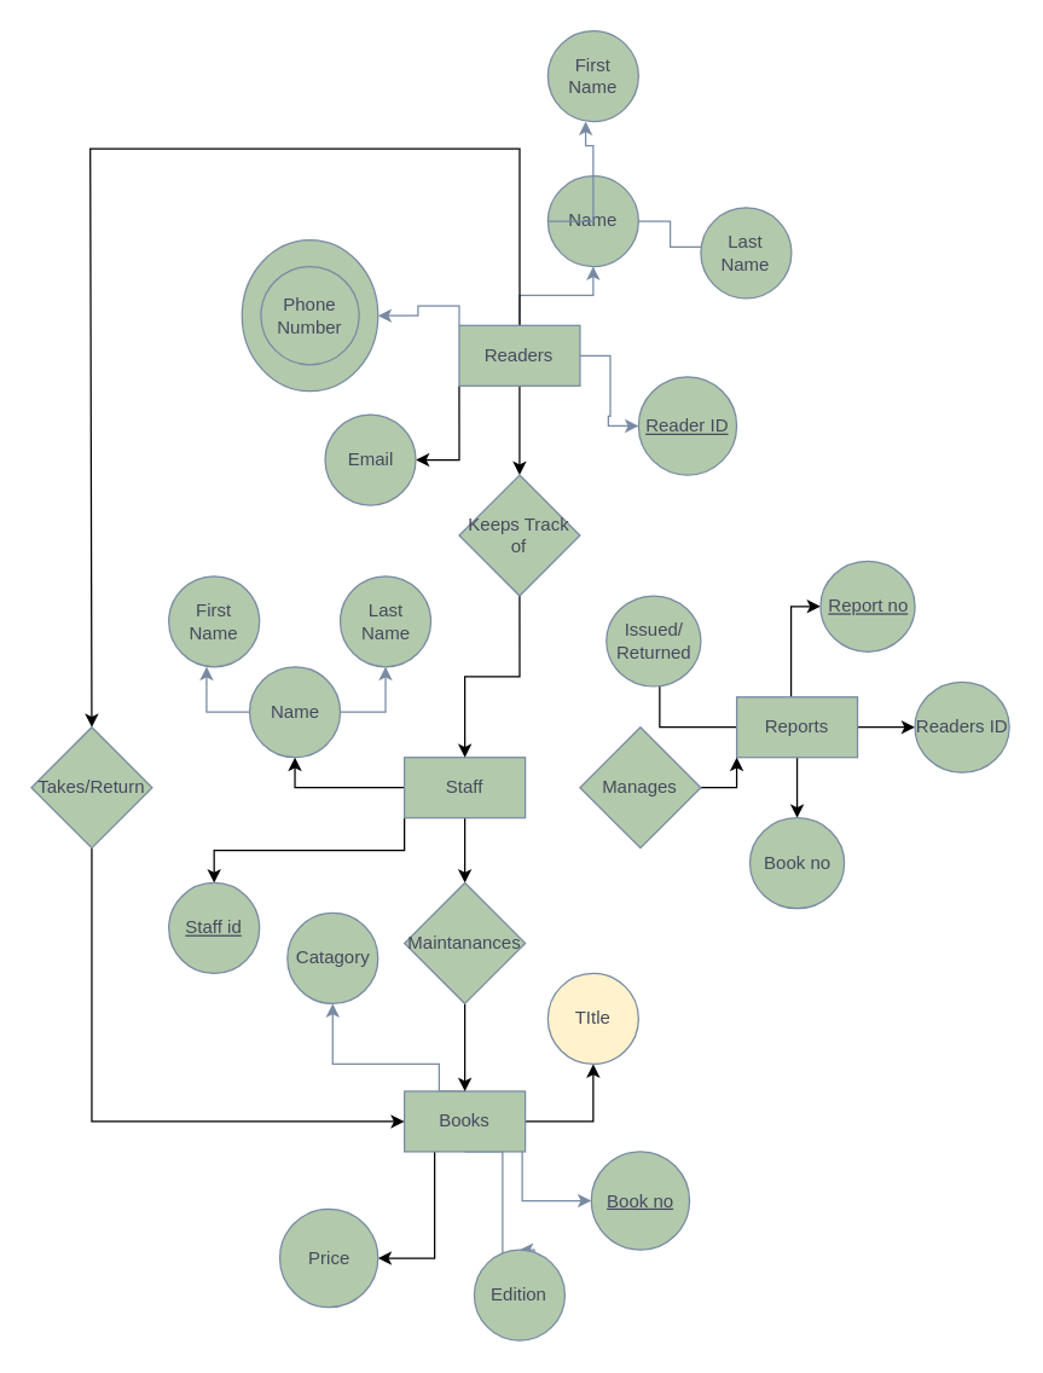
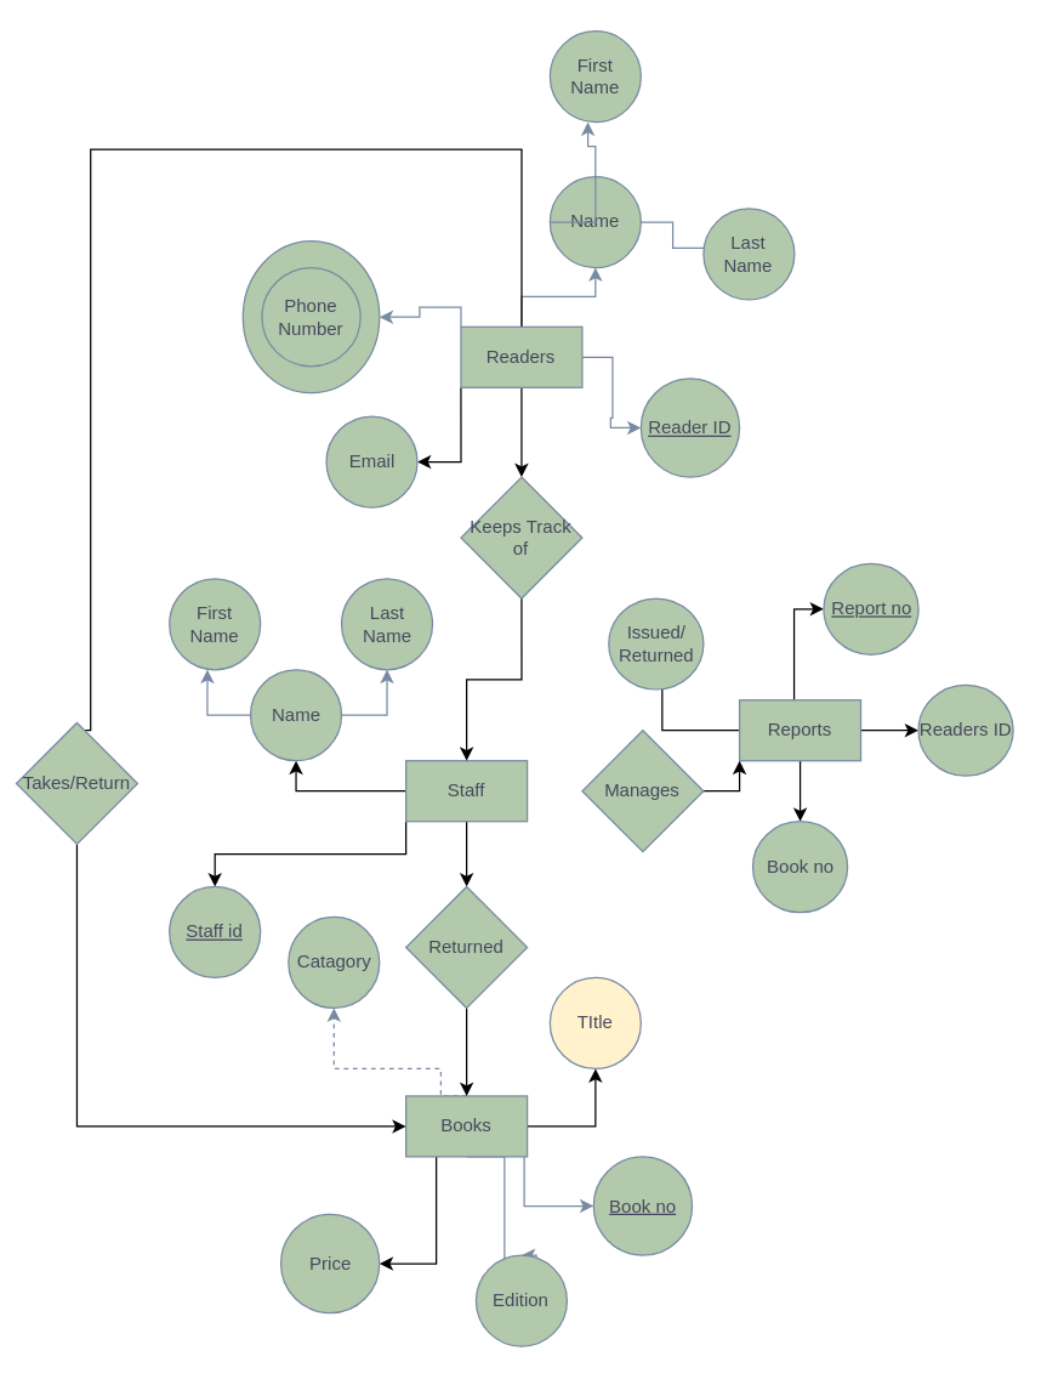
- <mxCell id="57" value="Takes/Return" style="rhombus;whiteSpace=wrap;html=1;fillColor=#B2C9AB;strokeColor=#788AA3;fontColor=#46495D;rounded=0;labelBackgroundColor=none;direction=north;" parent="1" vertex="1"><mxGeometry x="20" y="481" width="80" height="80" as="geometry" /></mxCell>
+ <mxCell id="57" value="Takes/Return" style="rhombus;whiteSpace=wrap;html=1;fillColor=#B2C9AB;strokeColor=#788AA3;fontColor=#46495D;rounded=0;labelBackgroundColor=none;direction=north;" parent="1" vertex="1"><mxGeometry x="10" y="476" width="80" height="80" as="geometry" /></mxCell>
- <mxCell id="55" value="Maintanances" style="rhombus;whiteSpace=wrap;html=1;fillColor=#B2C9AB;strokeColor=#788AA3;fontColor=#46495D;rounded=0;labelBackgroundColor=none;direction=west;" parent="1" vertex="1"><mxGeometry x="267" y="584" width="80" height="80" as="geometry" /></mxCell>
+ <mxCell id="55" value="Returned" style="rhombus;whiteSpace=wrap;html=1;fillColor=#B2C9AB;strokeColor=#788AA3;fontColor=#46495D;rounded=0;labelBackgroundColor=none;direction=west;" parent="1" vertex="1"><mxGeometry x="267" y="584" width="80" height="80" as="geometry" /></mxCell>
- <mxCell id="19" style="edgeStyle=orthogonalEdgeStyle;rounded=0;orthogonalLoop=1;jettySize=auto;html=1;exitX=0.5;exitY=0;exitDx=0;exitDy=0;entryX=0.5;entryY=1;entryDx=0;entryDy=0;labelBackgroundColor=none;strokeColor=#788AA3;fontColor=default;" parent="1" source="24" target="27" edge="1"><mxGeometry relative="1" as="geometry"><Array as="points"><mxPoint x="290" y="722" /><mxPoint x="290" y="704" /><mxPoint x="220" y="704" /></Array></mxGeometry></mxCell>
+ <mxCell id="19" style="edgeStyle=orthogonalEdgeStyle;rounded=0;orthogonalLoop=1;jettySize=auto;html=1;exitX=0.5;exitY=0;exitDx=0;exitDy=0;entryX=0.5;entryY=1;entryDx=0;entryDy=0;labelBackgroundColor=none;strokeColor=#788AA3;fontColor=default;dashed=1;" parent="1" source="24" target="27" edge="1"><mxGeometry relative="1" as="geometry"><Array as="points"><mxPoint x="290" y="722" /><mxPoint x="290" y="704" /><mxPoint x="220" y="704" /></Array></mxGeometry></mxCell>
